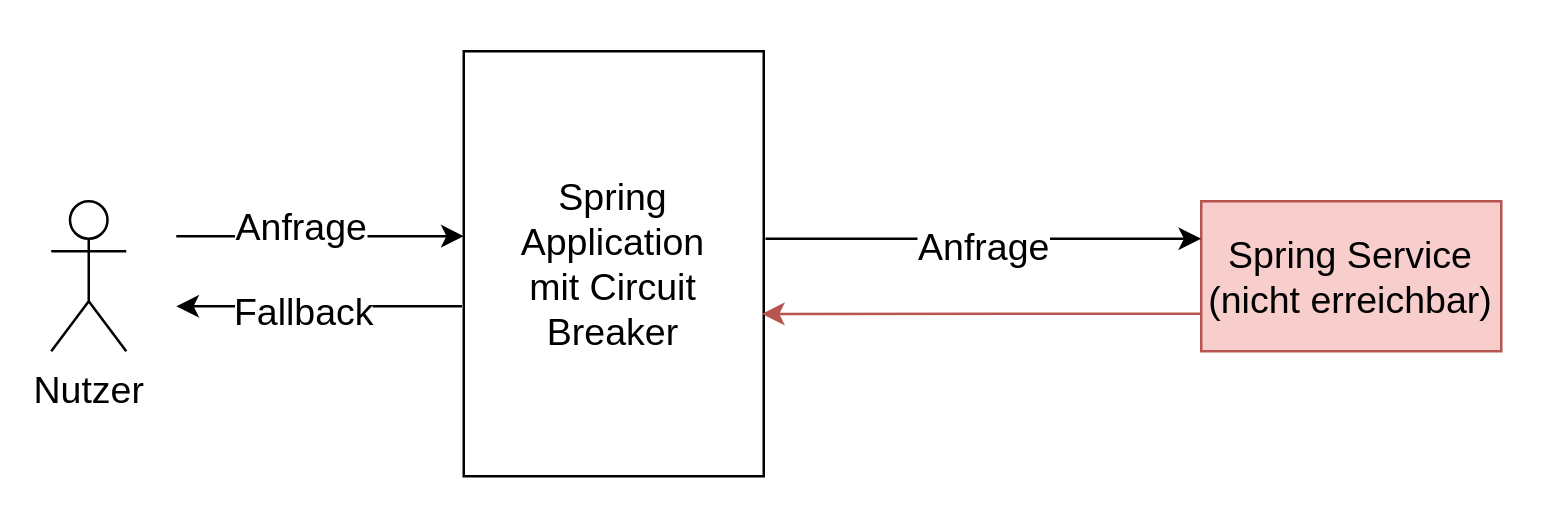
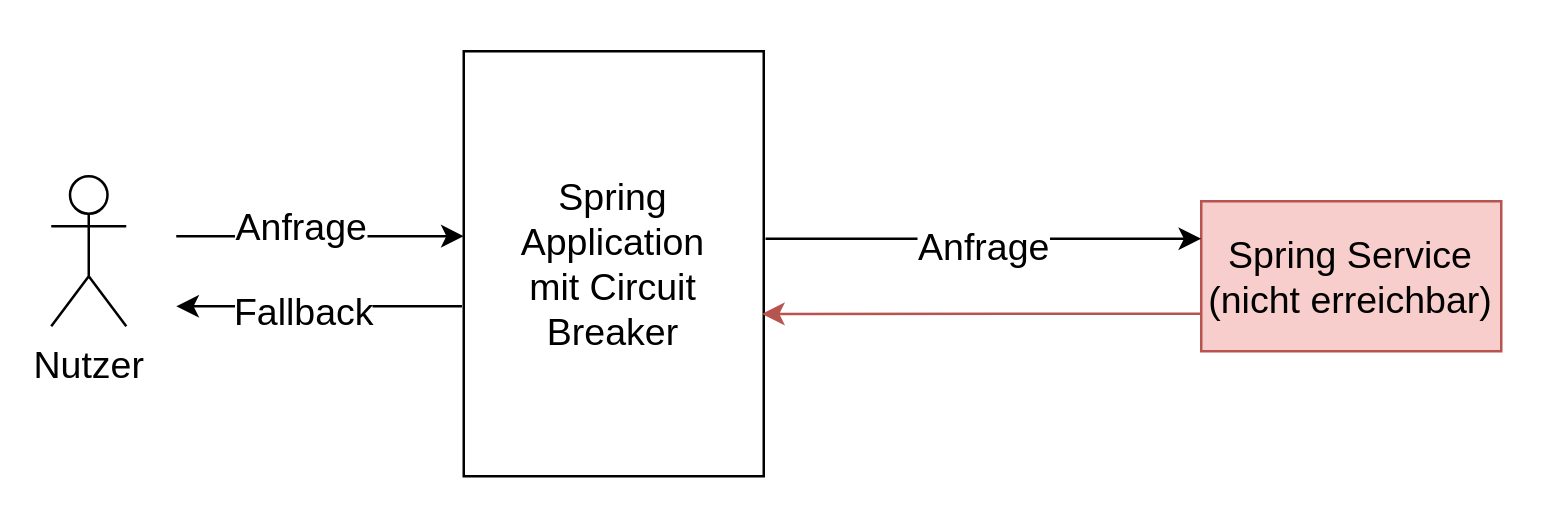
- <mxCell id="11" value="&lt;div style=&quot;font-size: 13px;&quot;&gt;&lt;font style=&quot;font-size: 15px;&quot;&gt;Nutzer&lt;/font&gt;&lt;/div&gt;" style="shape=umlActor;verticalLabelPosition=bottom;verticalAlign=top;html=1;outlineConnect=0;" vertex="1" parent="1"><mxGeometry x="20" y="80" width="30" height="60" as="geometry" /></mxCell>
+ <mxCell id="11" value="&lt;div style=&quot;font-size: 13px;&quot;&gt;&lt;font style=&quot;font-size: 15px;&quot;&gt;Nutzer&lt;/font&gt;&lt;/div&gt;" style="shape=umlActor;verticalLabelPosition=bottom;verticalAlign=top;html=1;outlineConnect=0;" vertex="1" parent="1"><mxGeometry x="20" y="70" width="30" height="60" as="geometry" /></mxCell>
